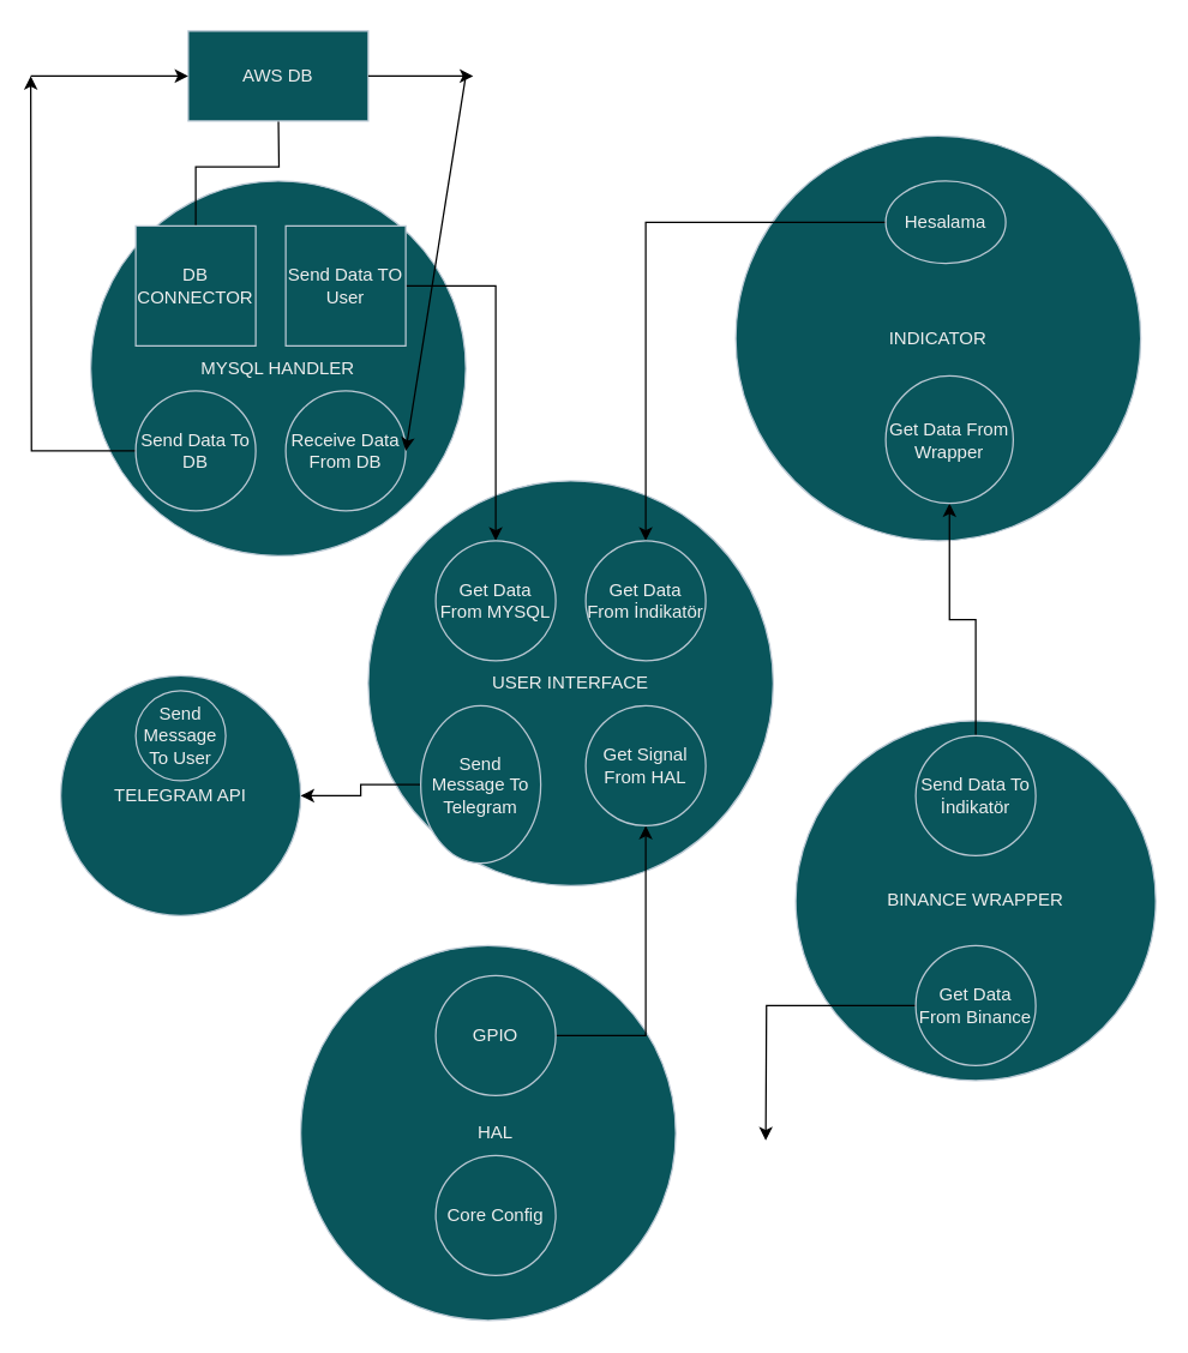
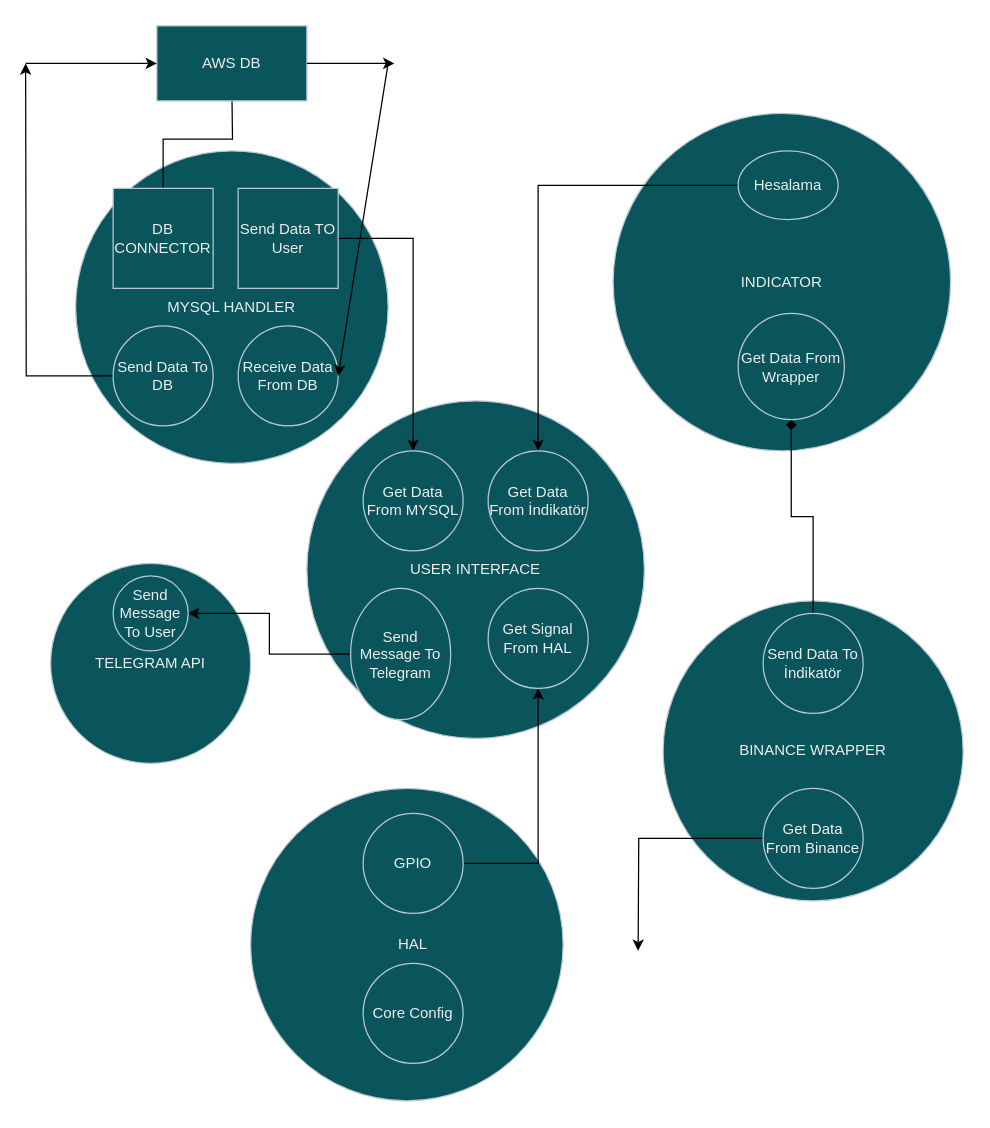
- <mxCell id="23" style="edgeStyle=orthogonalEdgeStyle;rounded=0;orthogonalLoop=1;jettySize=auto;html=1;entryX=0.5;entryY=1;entryDx=0;entryDy=0;fontSize=12;strokeColor=#000000;" parent="1" source="24" target="25" edge="1"><mxGeometry relative="1" as="geometry" /></mxCell>
+ <mxCell id="23" style="edgeStyle=orthogonalEdgeStyle;rounded=0;orthogonalLoop=1;jettySize=auto;html=1;entryX=0.5;entryY=1;entryDx=0;entryDy=0;fontSize=12;strokeColor=#000000;endArrow=diamond;" parent="1" source="24" target="25" edge="1"><mxGeometry relative="1" as="geometry" /></mxCell>
- <mxCell id="27" style="edgeStyle=orthogonalEdgeStyle;rounded=0;orthogonalLoop=1;jettySize=auto;html=1;fontSize=12;strokeColor=#000000;" parent="1" source="28" target="26" edge="1"><mxGeometry relative="1" as="geometry" /></mxCell>
+ <mxCell id="27" style="edgeStyle=orthogonalEdgeStyle;rounded=0;orthogonalLoop=1;jettySize=auto;html=1;fontSize=12;strokeColor=#000000;" parent="1" source="28" target="29" edge="1"><mxGeometry relative="1" as="geometry" /></mxCell>
